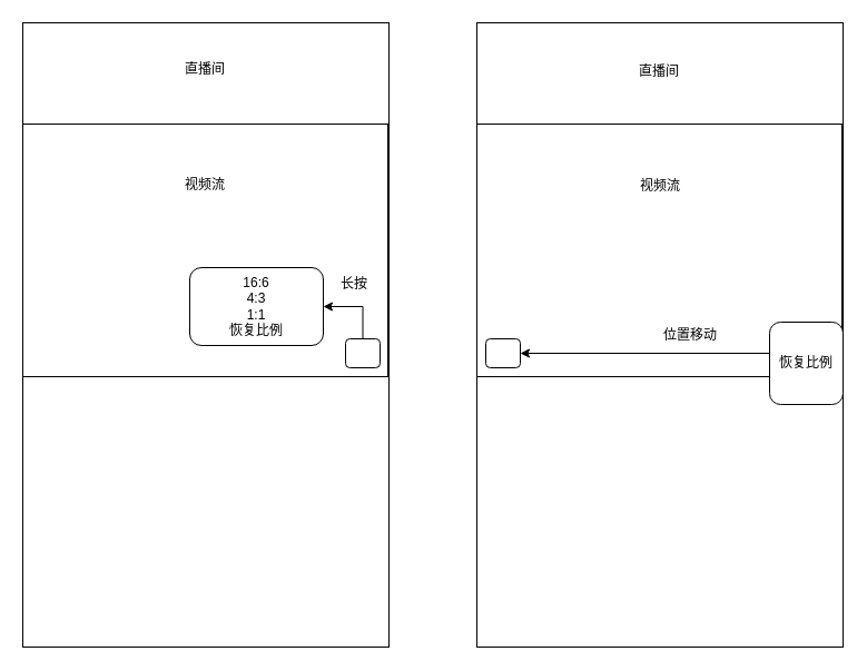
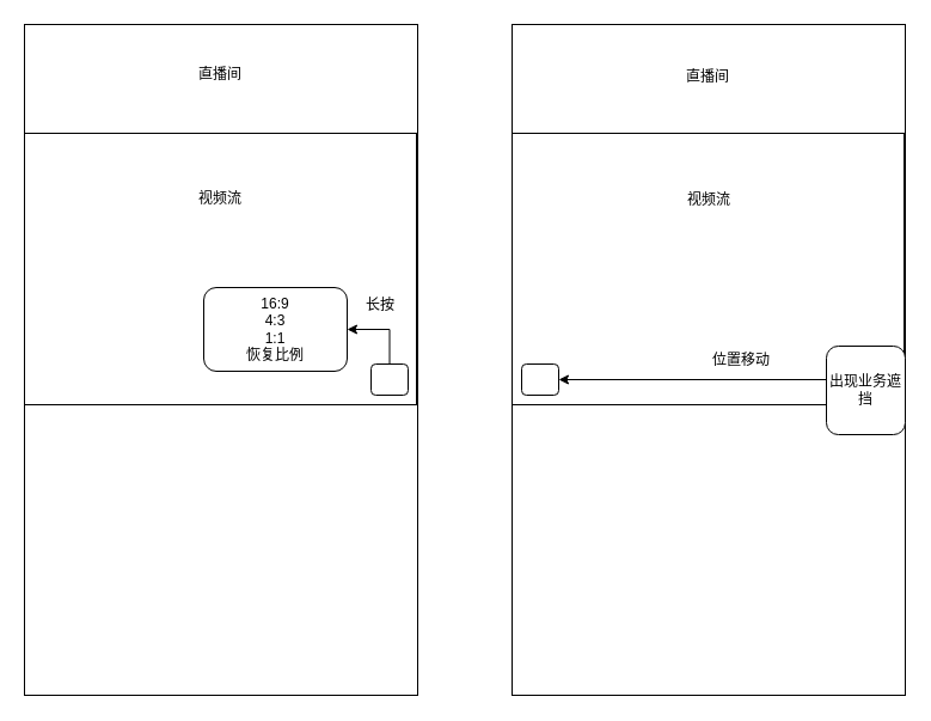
- <mxCell id="6" value="16:6&lt;br&gt;4:3&lt;br&gt;1:1&lt;br&gt;恢复比例" style="rounded=1;whiteSpace=wrap;html=1;" vertex="1" parent="1"><mxGeometry x="170" y="240" width="120" height="70" as="geometry" /></mxCell>
+ <mxCell id="6" value="16:9&lt;br&gt;4:3&lt;br&gt;1:1&lt;br&gt;恢复比例" style="rounded=1;whiteSpace=wrap;html=1;" vertex="1" parent="1"><mxGeometry x="170" y="240" width="120" height="70" as="geometry" /></mxCell>
- <mxCell id="17" value="恢复比例" style="rounded=1;whiteSpace=wrap;html=1;" vertex="1" parent="1"><mxGeometry x="691" y="289" width="66" height="74" as="geometry" /></mxCell>
+ <mxCell id="17" value="出现业务遮挡" style="rounded=1;whiteSpace=wrap;html=1;" vertex="1" parent="1"><mxGeometry x="691" y="289" width="66" height="74" as="geometry" /></mxCell>
